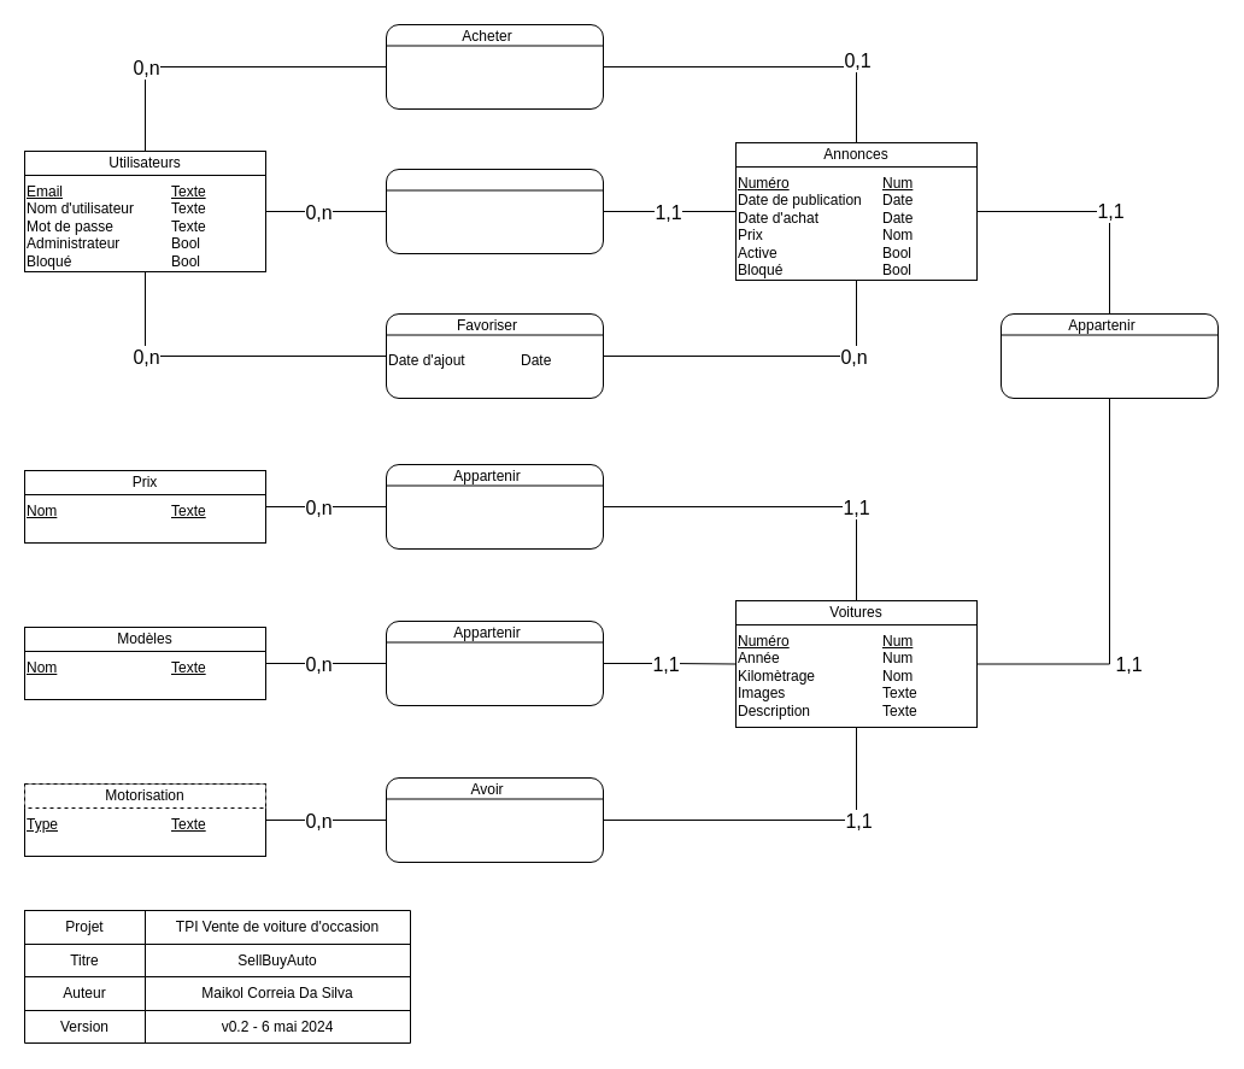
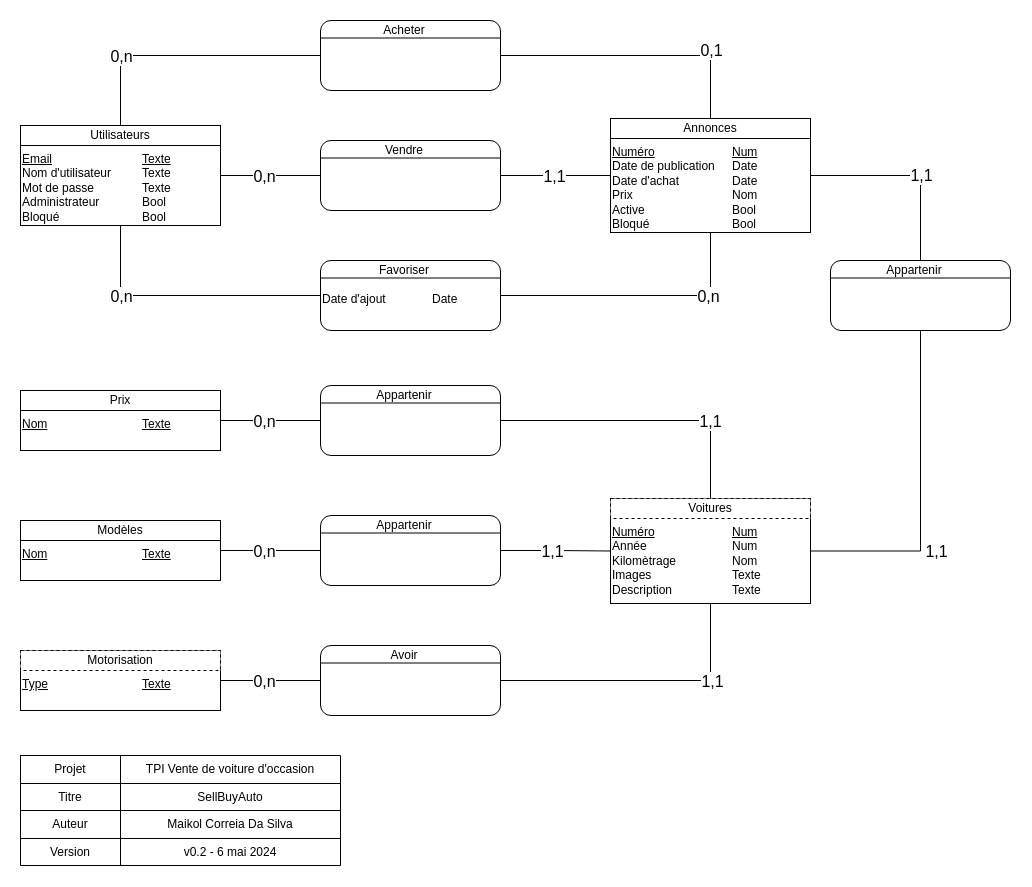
+ <mxCell id="16" value="Vendre" style="text;html=1;strokeColor=none;fillColor=none;align=center;verticalAlign=middle;whiteSpace=wrap;rounded=0;" parent="1" vertex="1"><mxGeometry x="344" y="140" width="120" height="20" as="geometry" /></mxCell>
- <mxCell id="51" value="Voitures" style="rounded=0;whiteSpace=wrap;html=1;" parent="1" vertex="1"><mxGeometry x="610" y="498" width="200" height="20" as="geometry" /></mxCell>
+ <mxCell id="51" value="Voitures" style="rounded=0;whiteSpace=wrap;html=1;dashed=1;" parent="1" vertex="1"><mxGeometry x="610" y="498" width="200" height="20" as="geometry" /></mxCell>
